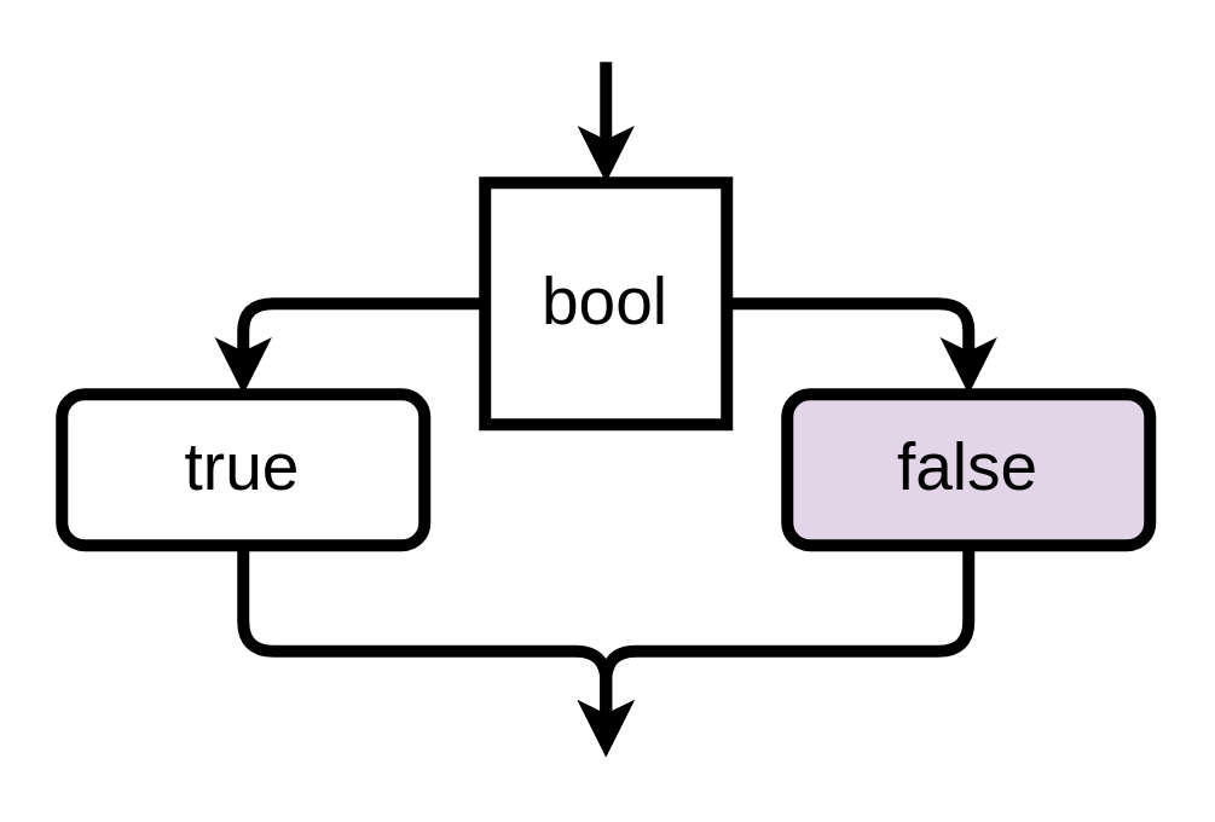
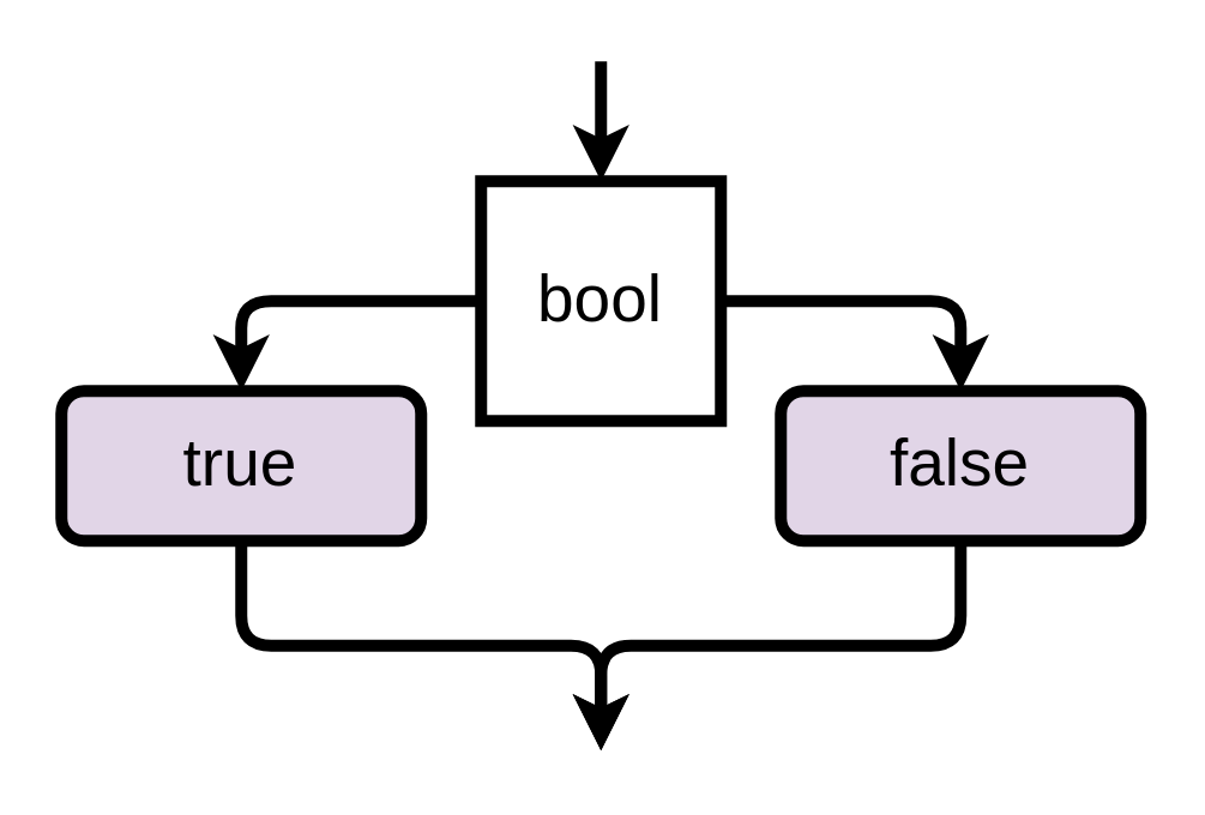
- <mxCell id="6" value="&lt;font style=&quot;font-size: 22px&quot;&gt;true&lt;/font&gt;" style="rounded=1;whiteSpace=wrap;html=1;strokeWidth=4;" vertex="1" parent="1"><mxGeometry x="20" y="130" width="120" height="50" as="geometry" /></mxCell>
+ <mxCell id="6" value="&lt;font style=&quot;font-size: 22px&quot;&gt;true&lt;/font&gt;" style="rounded=1;whiteSpace=wrap;html=1;strokeWidth=4;fillColor=#e1d5e7;" vertex="1" parent="1"><mxGeometry x="20" y="130" width="120" height="50" as="geometry" /></mxCell>
